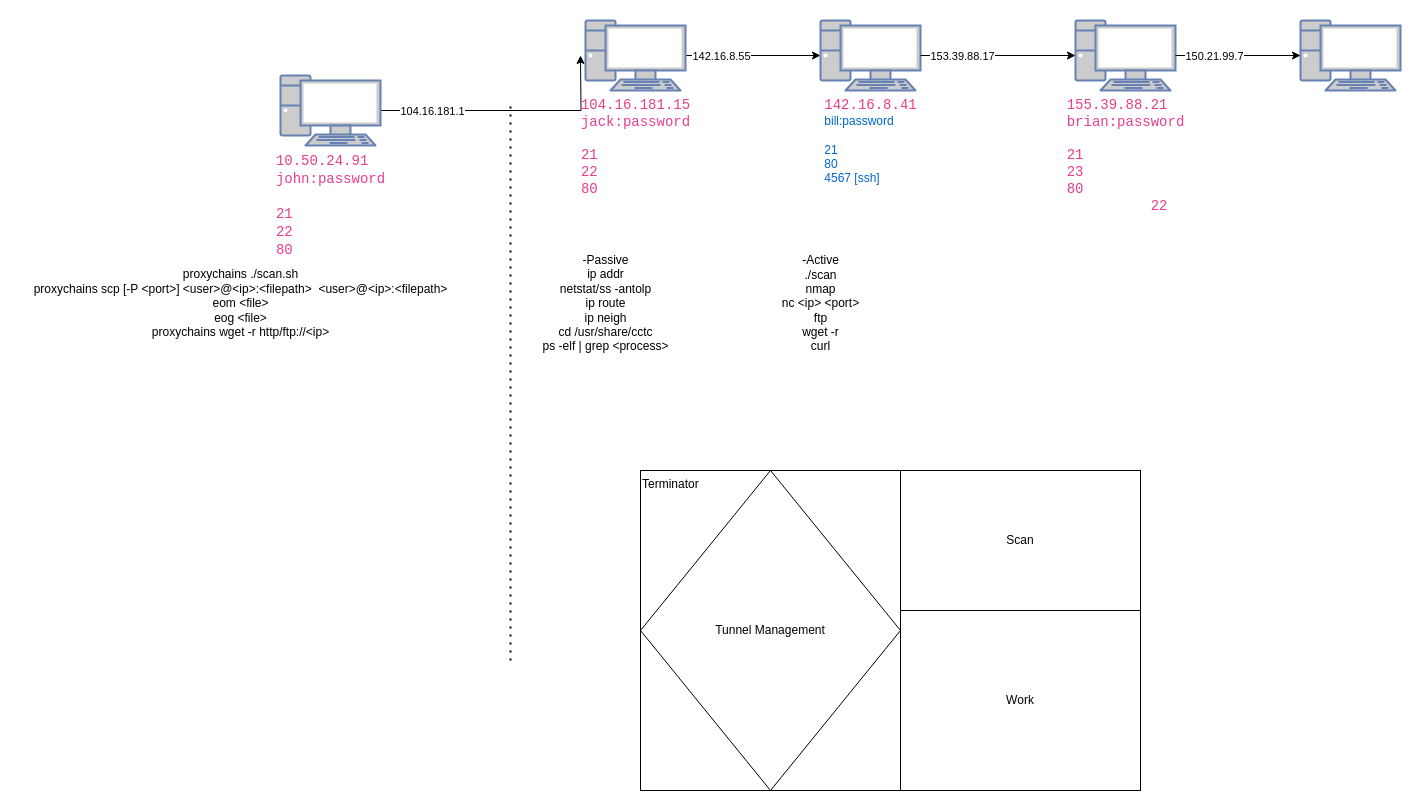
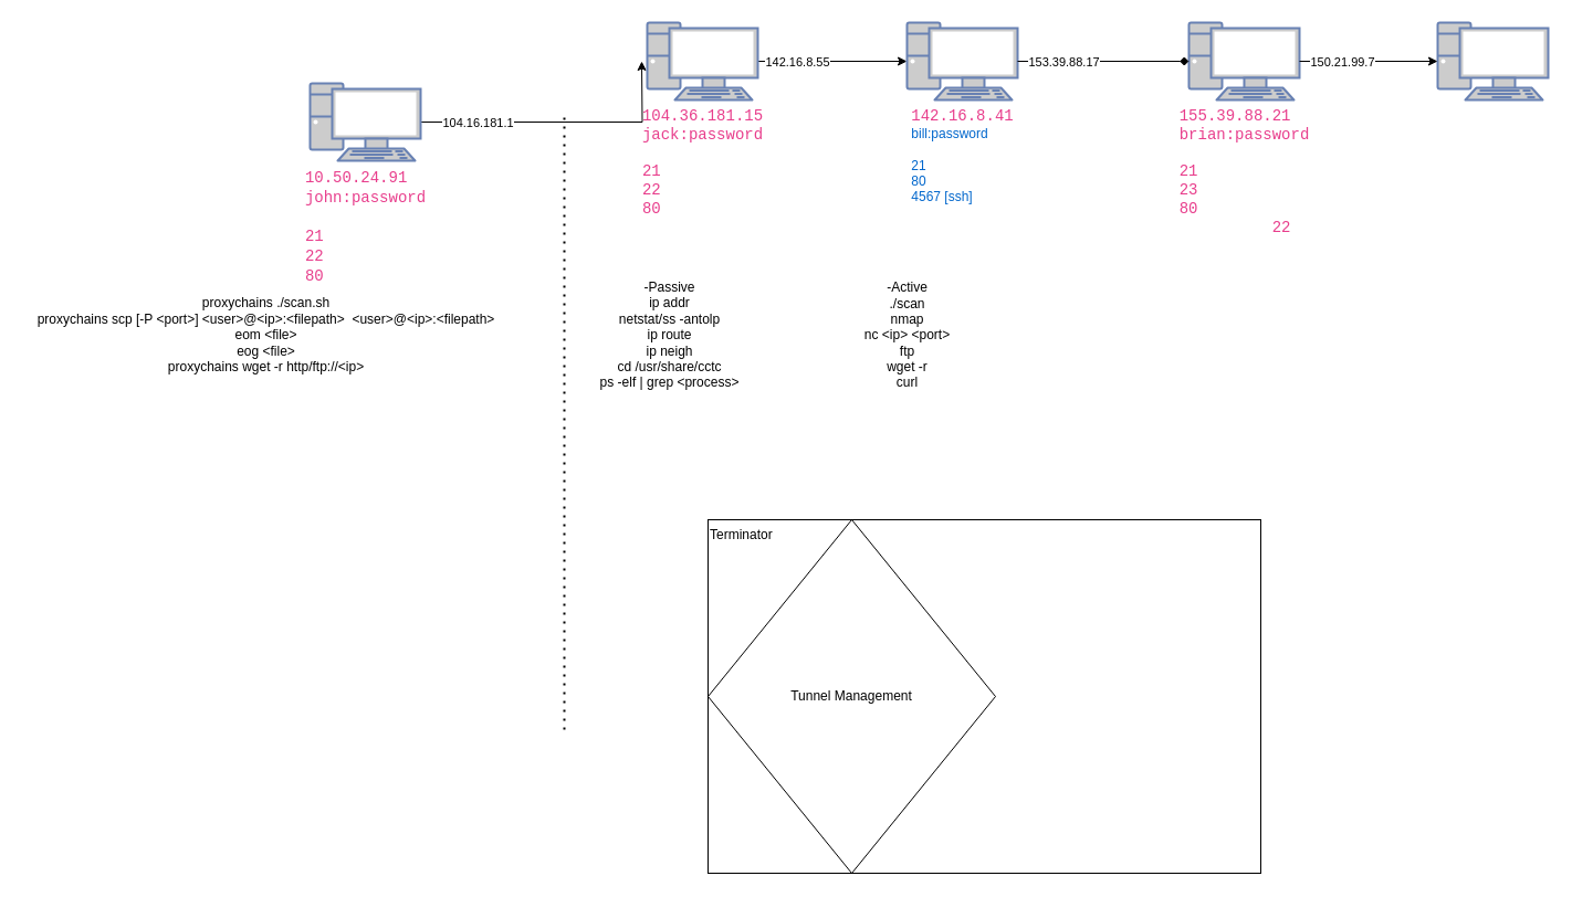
- <mxCell id="10" style="edgeStyle=orthogonalEdgeStyle;rounded=0;orthogonalLoop=1;jettySize=auto;html=1;exitX=1;exitY=0.5;exitDx=0;exitDy=0;exitPerimeter=0;entryX=0;entryY=0.5;entryDx=0;entryDy=0;entryPerimeter=0;" edge="1" parent="1" source="8" target="9"><mxGeometry relative="1" as="geometry" /></mxCell>
+ <mxCell id="10" style="edgeStyle=orthogonalEdgeStyle;rounded=0;orthogonalLoop=1;jettySize=auto;html=1;exitX=1;exitY=0.5;exitDx=0;exitDy=0;exitPerimeter=0;entryX=0;entryY=0.5;entryDx=0;entryDy=0;entryPerimeter=0;endArrow=diamond;" edge="1" parent="1" source="8" target="9"><mxGeometry relative="1" as="geometry" /></mxCell>
- <mxCell id="7" value="&lt;div style=&quot;text-align: start;&quot;&gt;&lt;font face=&quot;SFMono-Regular, Menlo, Monaco, Consolas, Liberation Mono, Courier New, monospace&quot; color=&quot;#e83e8c&quot;&gt;&lt;span style=&quot;font-size: 14px; text-wrap: wrap;&quot;&gt;104.16.181.15&lt;/span&gt;&lt;/font&gt;&lt;br&gt;&lt;/div&gt;&lt;div style=&quot;text-align: start;&quot;&gt;&lt;font face=&quot;SFMono-Regular, Menlo, Monaco, Consolas, Liberation Mono, Courier New, monospace&quot; color=&quot;#e83e8c&quot;&gt;&lt;span style=&quot;font-size: 14px; text-wrap: wrap;&quot;&gt;jack:password&lt;/span&gt;&lt;/font&gt;&lt;/div&gt;&lt;div style=&quot;text-align: start;&quot;&gt;&lt;font face=&quot;SFMono-Regular, Menlo, Monaco, Consolas, Liberation Mono, Courier New, monospace&quot; color=&quot;#e83e8c&quot;&gt;&lt;span style=&quot;font-size: 14px; text-wrap: wrap;&quot;&gt;&lt;br&gt;&lt;/span&gt;&lt;/font&gt;&lt;/div&gt;&lt;div style=&quot;text-align: start;&quot;&gt;&lt;font face=&quot;SFMono-Regular, Menlo, Monaco, Consolas, Liberation Mono, Courier New, monospace&quot; color=&quot;#e83e8c&quot;&gt;&lt;span style=&quot;font-size: 14px; text-wrap: wrap;&quot;&gt;21&lt;/span&gt;&lt;/font&gt;&lt;/div&gt;&lt;div style=&quot;text-align: start;&quot;&gt;&lt;font face=&quot;SFMono-Regular, Menlo, Monaco, Consolas, Liberation Mono, Courier New, monospace&quot; color=&quot;#e83e8c&quot;&gt;&lt;span style=&quot;font-size: 14px; text-wrap: wrap;&quot;&gt;22&lt;/span&gt;&lt;/font&gt;&lt;/div&gt;&lt;div style=&quot;text-align: start;&quot;&gt;&lt;font face=&quot;SFMono-Regular, Menlo, Monaco, Consolas, Liberation Mono, Courier New, monospace&quot; color=&quot;#e83e8c&quot;&gt;&lt;span style=&quot;font-size: 14px; text-wrap: wrap;&quot;&gt;80&lt;/span&gt;&lt;/font&gt;&lt;/div&gt;" style="fontColor=#0066CC;verticalAlign=top;verticalLabelPosition=bottom;labelPosition=center;align=center;html=1;outlineConnect=0;fillColor=#CCCCCC;strokeColor=#6881B3;gradientColor=none;gradientDirection=north;strokeWidth=2;shape=mxgraph.networks.pc;" vertex="1" parent="1"><mxGeometry x="585" y="20" width="100" height="70" as="geometry" /></mxCell>
+ <mxCell id="7" value="&lt;div style=&quot;text-align: start;&quot;&gt;&lt;font face=&quot;SFMono-Regular, Menlo, Monaco, Consolas, Liberation Mono, Courier New, monospace&quot; color=&quot;#e83e8c&quot;&gt;&lt;span style=&quot;font-size: 14px; text-wrap: wrap;&quot;&gt;104.36.181.15&lt;/span&gt;&lt;/font&gt;&lt;br&gt;&lt;/div&gt;&lt;div style=&quot;text-align: start;&quot;&gt;&lt;font face=&quot;SFMono-Regular, Menlo, Monaco, Consolas, Liberation Mono, Courier New, monospace&quot; color=&quot;#e83e8c&quot;&gt;&lt;span style=&quot;font-size: 14px; text-wrap: wrap;&quot;&gt;jack:password&lt;/span&gt;&lt;/font&gt;&lt;/div&gt;&lt;div style=&quot;text-align: start;&quot;&gt;&lt;font face=&quot;SFMono-Regular, Menlo, Monaco, Consolas, Liberation Mono, Courier New, monospace&quot; color=&quot;#e83e8c&quot;&gt;&lt;span style=&quot;font-size: 14px; text-wrap: wrap;&quot;&gt;&lt;br&gt;&lt;/span&gt;&lt;/font&gt;&lt;/div&gt;&lt;div style=&quot;text-align: start;&quot;&gt;&lt;font face=&quot;SFMono-Regular, Menlo, Monaco, Consolas, Liberation Mono, Courier New, monospace&quot; color=&quot;#e83e8c&quot;&gt;&lt;span style=&quot;font-size: 14px; text-wrap: wrap;&quot;&gt;21&lt;/span&gt;&lt;/font&gt;&lt;/div&gt;&lt;div style=&quot;text-align: start;&quot;&gt;&lt;font face=&quot;SFMono-Regular, Menlo, Monaco, Consolas, Liberation Mono, Courier New, monospace&quot; color=&quot;#e83e8c&quot;&gt;&lt;span style=&quot;font-size: 14px; text-wrap: wrap;&quot;&gt;22&lt;/span&gt;&lt;/font&gt;&lt;/div&gt;&lt;div style=&quot;text-align: start;&quot;&gt;&lt;font face=&quot;SFMono-Regular, Menlo, Monaco, Consolas, Liberation Mono, Courier New, monospace&quot; color=&quot;#e83e8c&quot;&gt;&lt;span style=&quot;font-size: 14px; text-wrap: wrap;&quot;&gt;80&lt;/span&gt;&lt;/font&gt;&lt;/div&gt;" style="fontColor=#0066CC;verticalAlign=top;verticalLabelPosition=bottom;labelPosition=center;align=center;html=1;outlineConnect=0;fillColor=#CCCCCC;strokeColor=#6881B3;gradientColor=none;gradientDirection=north;strokeWidth=2;shape=mxgraph.networks.pc;" vertex="1" parent="1"><mxGeometry x="585" y="20" width="100" height="70" as="geometry" /></mxCell>
- <mxCell id="20" value="Scan" style="whiteSpace=wrap;html=1;" vertex="1" parent="1"><mxGeometry x="900" y="470" width="240" height="140" as="geometry" /></mxCell>
- <mxCell id="21" value="Work" style="whiteSpace=wrap;html=1;" vertex="1" parent="1"><mxGeometry x="900" y="610" width="240" height="180" as="geometry" /></mxCell>
